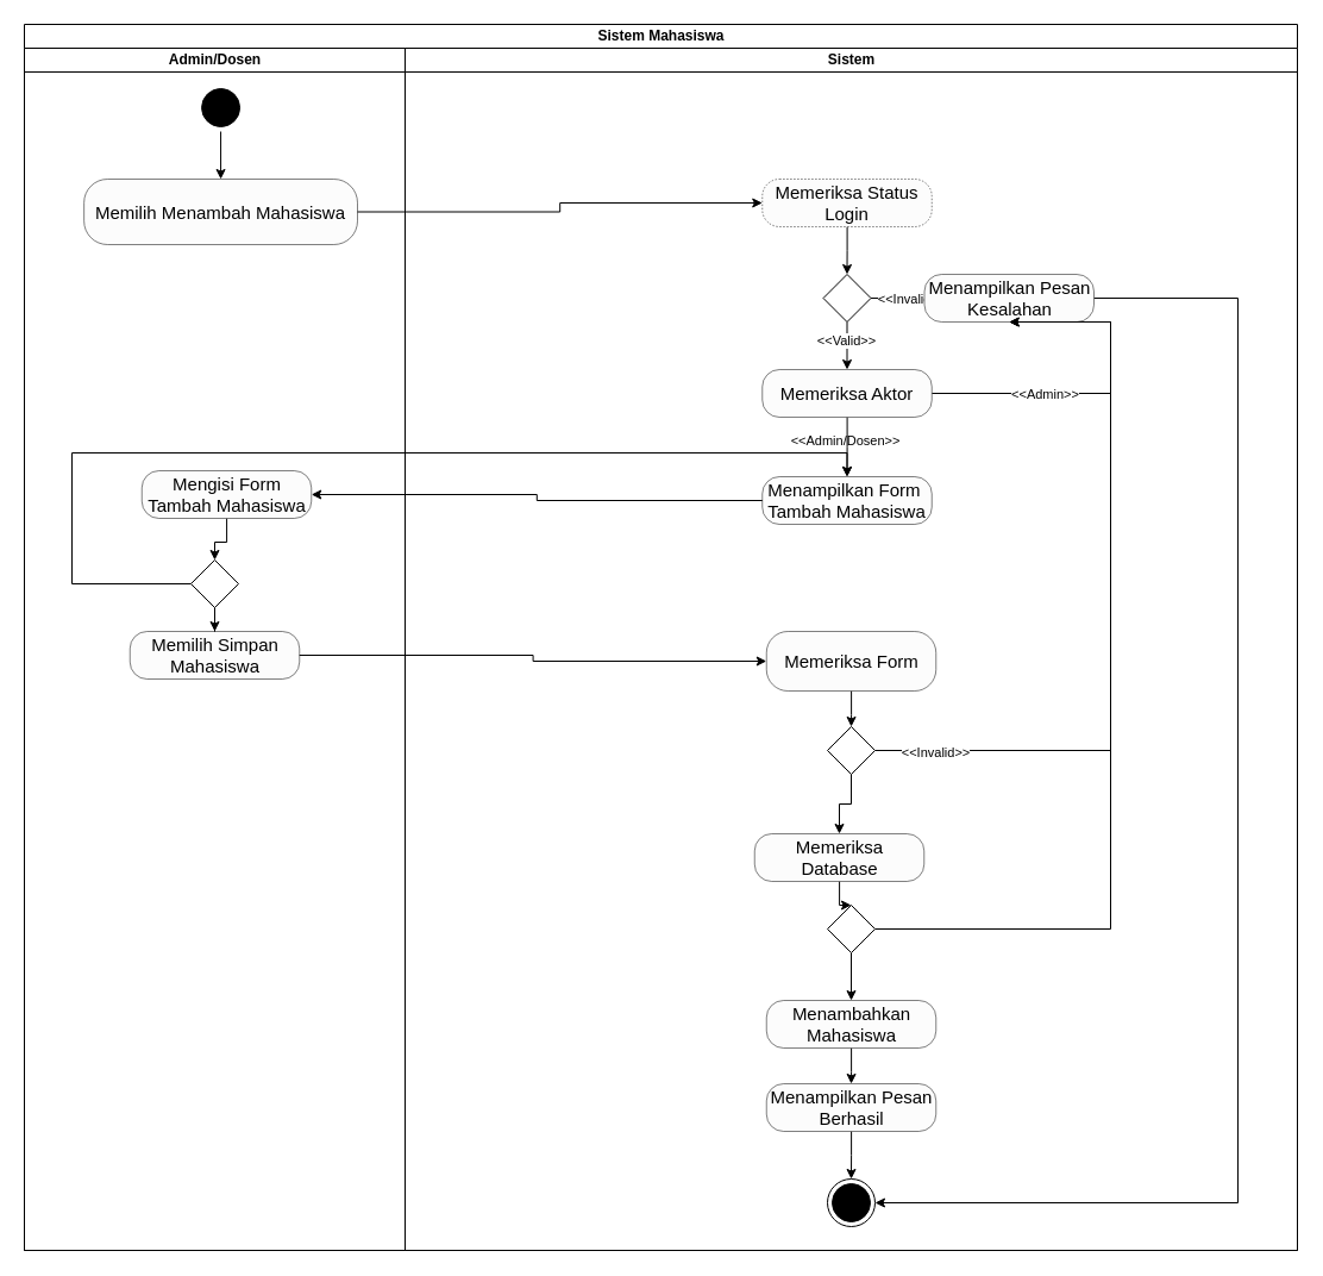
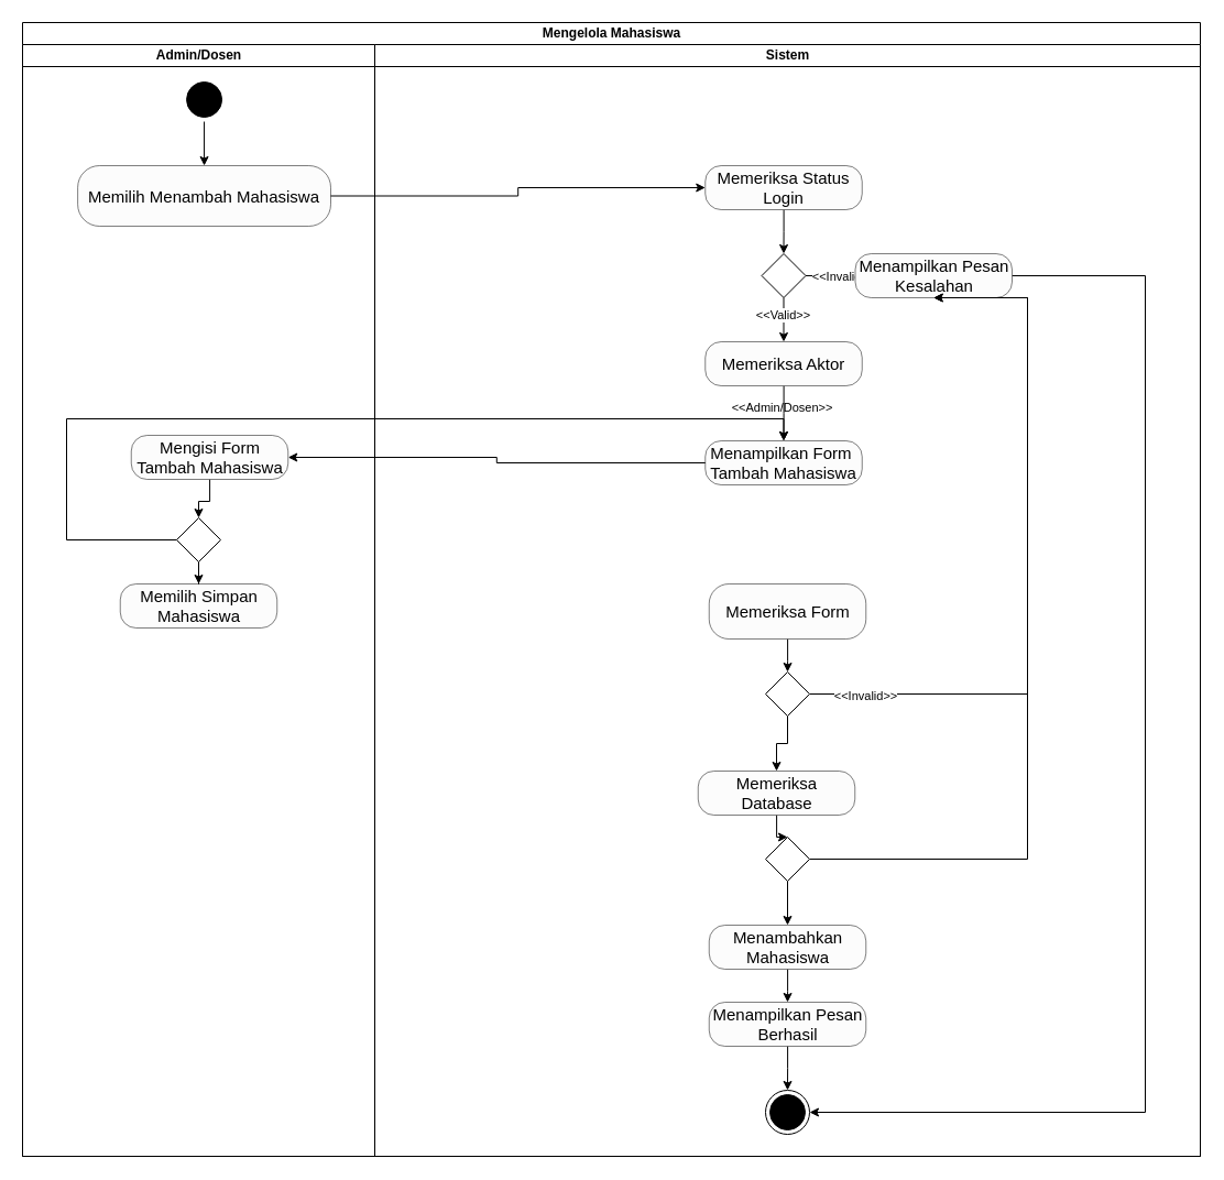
- <mxCell id="2" value="Sistem Mahasiswa" style="swimlane;childLayout=stackLayout;resizeParent=1;resizeParentMax=0;startSize=20;html=1;" parent="1" vertex="1"><mxGeometry x="20" y="20" width="1070" height="1030" as="geometry" /></mxCell>
+ <mxCell id="2" value="Mengelola Mahasiswa" style="swimlane;childLayout=stackLayout;resizeParent=1;resizeParentMax=0;startSize=20;html=1;" parent="1" vertex="1"><mxGeometry x="20" y="20" width="1070" height="1030" as="geometry" /></mxCell>
- <mxCell id="15" value="Memeriksa Status Login" style="rounded=1;whiteSpace=wrap;html=1;fillColor=#FCFCFC;arcSize=36;strokeWidth=0.5;fontSize=15;dashed=1;" parent="13" vertex="1"><mxGeometry x="300.25" y="110" width="142.5" height="40" as="geometry" /></mxCell>
+ <mxCell id="15" value="Memeriksa Status Login" style="rounded=1;whiteSpace=wrap;html=1;fillColor=#FCFCFC;arcSize=36;strokeWidth=0.5;fontSize=15;" parent="13" vertex="1"><mxGeometry x="300.25" y="110" width="142.5" height="40" as="geometry" /></mxCell>
- <mxCell id="22" style="edgeStyle=orthogonalEdgeStyle;rounded=0;orthogonalLoop=1;jettySize=auto;html=1;entryX=0.5;entryY=1;entryDx=0;entryDy=0;" parent="13" source="24" target="26" edge="1"><mxGeometry relative="1" as="geometry"><Array as="points"><mxPoint x="593" y="290" /></Array></mxGeometry></mxCell>
- <mxCell id="23" value="&amp;lt;&amp;lt;Admin&amp;gt;&amp;gt;" style="edgeLabel;html=1;align=center;verticalAlign=middle;resizable=0;points=[];" parent="22" connectable="0" vertex="1"><mxGeometry x="-0.595" relative="1" as="geometry"><mxPoint x="35" as="offset" /></mxGeometry></mxCell>
- <mxCell id="46" style="edgeStyle=orthogonalEdgeStyle;rounded=0;orthogonalLoop=1;jettySize=auto;html=1;" parent="2" source="9" target="30" edge="1"><mxGeometry relative="1" as="geometry" /></mxCell>
